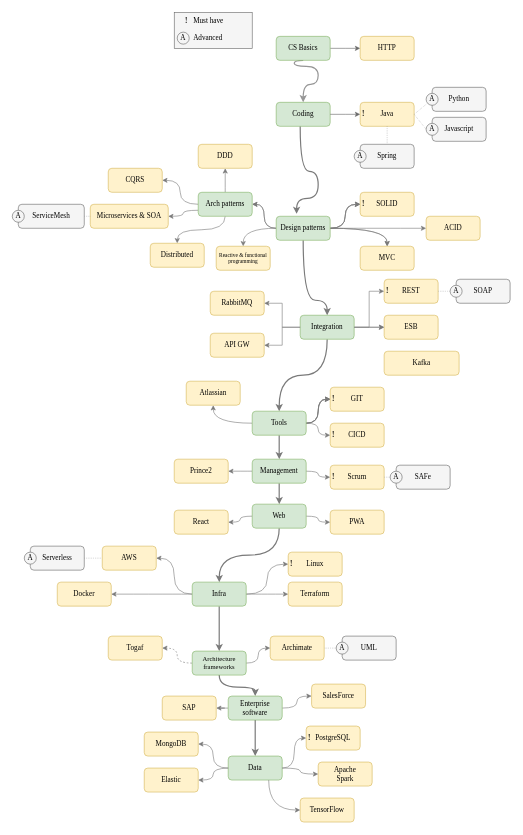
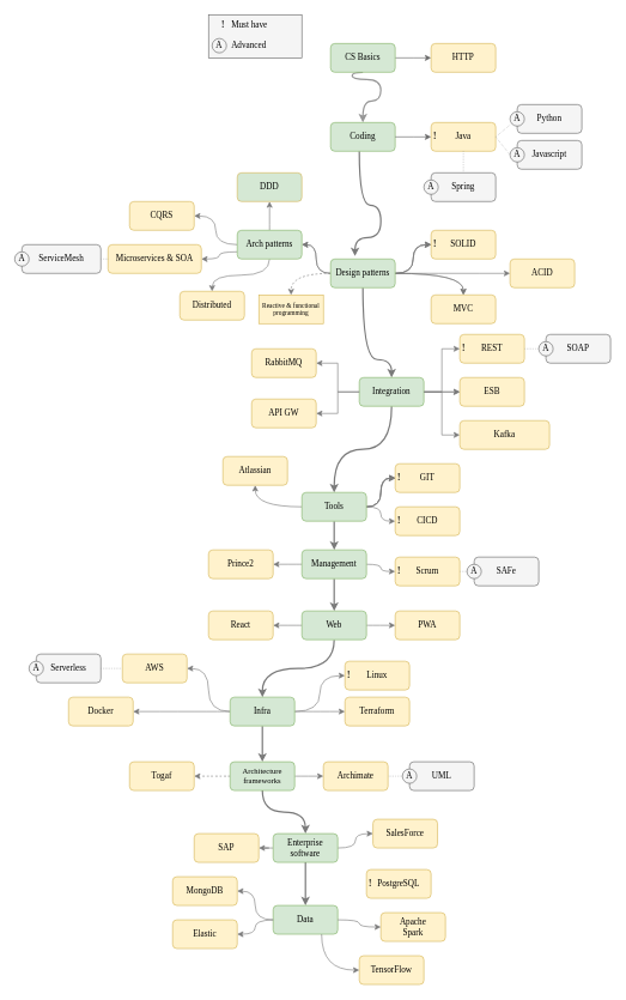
- <mxCell id="37" value="DDD" style="rounded=1;whiteSpace=wrap;html=1;fontFamily=Lucida Console;fillColor=#fff2cc;strokeColor=#d6b656;fontColor=#000000;" parent="1" vertex="1"><mxGeometry x="330" y="240" width="90" height="40" as="geometry" /></mxCell>
+ <mxCell id="37" value="DDD" style="rounded=1;whiteSpace=wrap;html=1;fontFamily=Lucida Console;fillColor=#d5e8d4;strokeColor=#d6b656;fontColor=#000000;" parent="1" vertex="1"><mxGeometry x="330" y="240" width="90" height="40" as="geometry" /></mxCell>
- <mxCell id="27" value="" style="edgeStyle=orthogonalEdgeStyle;curved=1;rounded=0;orthogonalLoop=1;jettySize=auto;html=1;strokeColor=#7A7A7A;fontFamily=Lucida Console;endArrow=classic;endFill=1;fontColor=#000000;" parent="1" source="28" target="82" edge="1"><mxGeometry relative="1" as="geometry" /></mxCell>
+ <mxCell id="27" value="" style="edgeStyle=orthogonalEdgeStyle;curved=1;rounded=0;orthogonalLoop=1;jettySize=auto;html=1;strokeColor=#7A7A7A;fontFamily=Lucida Console;endArrow=classic;endFill=1;fontColor=#000000;dashed=1;" parent="1" source="28" target="82" edge="1"><mxGeometry relative="1" as="geometry" /></mxCell>
- <mxCell id="82" value="Reactive &amp;amp; functional programming" style="rounded=1;whiteSpace=wrap;html=1;fontFamily=Lucida Console;fillColor=#fff2cc;strokeColor=#d6b656;fontSize=9;fontColor=#000000;" parent="1" vertex="1"><mxGeometry x="360" y="410" width="90" height="40" as="geometry" /></mxCell>
+ <mxCell id="82" value="Reactive &amp;amp; functional programming" style="whiteSpace=wrap;html=1;fontFamily=Lucida Console;fillColor=#fff2cc;strokeColor=#d6b656;fontSize=9;fontColor=#000000;rounded=0;" parent="1" vertex="1"><mxGeometry x="360" y="410" width="90" height="40" as="geometry" /></mxCell>
+ <mxCell id="40" value="" style="edgeStyle=elbowEdgeStyle;rounded=0;orthogonalLoop=1;jettySize=auto;html=1;strokeColor=#7A7A7A;fontFamily=Lucida Console;endArrow=classic;endFill=1;fontColor=#000000;" parent="1" source="42" target="49" edge="1"><mxGeometry relative="1" as="geometry" /></mxCell>
- <mxCell id="80" value="Web" style="rounded=1;whiteSpace=wrap;html=1;fontFamily=Lucida Console;fillColor=#d5e8d4;strokeColor=#82b366;fontColor=#000000;" parent="1" vertex="1"><mxGeometry x="420" y="840" width="90" height="40" as="geometry" /></mxCell>
+ <mxCell id="80" value="Web" style="rounded=1;whiteSpace=wrap;html=1;fontFamily=Lucida Console;fillColor=#d5e8d4;strokeColor=#82b366;fontColor=#000000;" parent="1" vertex="1"><mxGeometry x="420" y="850" width="90" height="40" as="geometry" /></mxCell>
- <mxCell id="100" value="Architecture frameworks" style="rounded=1;whiteSpace=wrap;html=1;fontFamily=Lucida Console;fillColor=#d5e8d4;strokeColor=#82b366;fontSize=11;fontColor=#000000;" parent="1" vertex="1"><mxGeometry x="320" y="1085" width="90" height="40" as="geometry" /></mxCell>
+ <mxCell id="100" value="Architecture frameworks" style="rounded=1;whiteSpace=wrap;html=1;fontFamily=Lucida Console;fillColor=#d5e8d4;strokeColor=#82b366;fontSize=11;fontColor=#000000;" parent="1" vertex="1"><mxGeometry x="320" y="1060" width="90" height="40" as="geometry" /></mxCell>
- <mxCell id="124" style="edgeStyle=orthogonalEdgeStyle;curved=1;rounded=0;orthogonalLoop=1;jettySize=auto;html=1;strokeColor=#7A7A7A;fontFamily=Lucida Console;fontSize=11;endArrow=classic;endFill=1;entryX=0;entryY=0.5;entryDx=0;entryDy=0;exitX=1;exitY=0.5;exitDx=0;exitDy=0;fontColor=#000000;" parent="1" source="116" target="117" edge="1"><mxGeometry relative="1" as="geometry"><mxPoint x="390" y="1290" as="sourcePoint" /><mxPoint x="340" y="1310" as="targetPoint" /></mxGeometry></mxCell>
